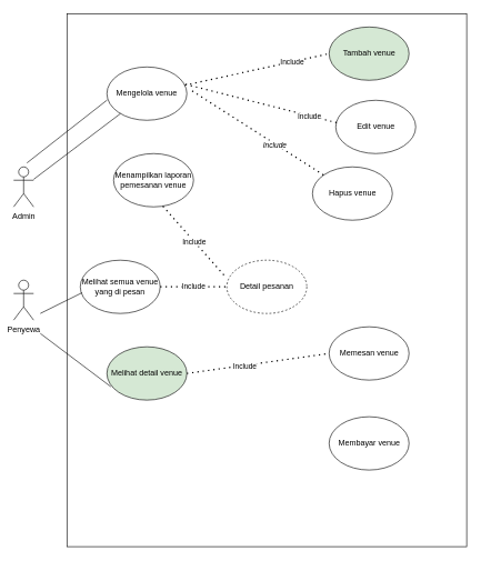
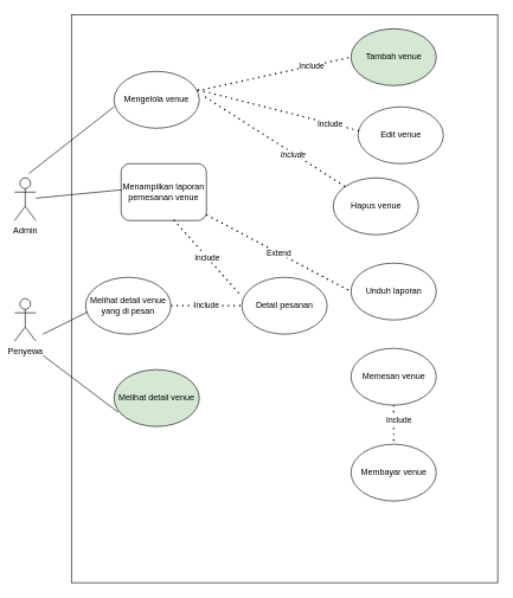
- <mxCell id="8" value="" style="endArrow=none;html=1;rounded=0;" edge="1" parent="1" source="3" target="4"><mxGeometry width="50" height="50" relative="1" as="geometry"><mxPoint x="60" y="280" as="sourcePoint" /><mxPoint x="140" y="240" as="targetPoint" /></mxGeometry></mxCell>
+ <mxCell id="8" value="" style="endArrow=none;html=1;rounded=0;entryX=0.011;entryY=0.459;entryDx=0;entryDy=0;entryPerimeter=0;" edge="1" parent="1" source="3" target="5"><mxGeometry width="50" height="50" relative="1" as="geometry"><mxPoint x="60" y="280" as="sourcePoint" /><mxPoint x="140" y="240" as="targetPoint" /></mxGeometry></mxCell>
- <mxCell id="5" value="Menampilkan laporan pemesanan venue" style="ellipse;whiteSpace=wrap;html=1;" parent="1" vertex="1"><mxGeometry x="170" y="230" width="120" height="80" as="geometry" /></mxCell>
+ <mxCell id="5" value="Menampilkan laporan pemesanan venue" style="whiteSpace=wrap;html=1;rounded=1;" parent="1" vertex="1"><mxGeometry x="170" y="230" width="120" height="80" as="geometry" /></mxCell>
+ <mxCell id="17" value="Extend" style="endArrow=none;dashed=1;html=1;dashPattern=1 3;strokeWidth=2;rounded=0;entryX=0;entryY=0.5;entryDx=0;entryDy=0;" edge="1" parent="1" source="5" target="16"><mxGeometry width="50" height="50" relative="1" as="geometry"><mxPoint x="280" y="300" as="sourcePoint" /><mxPoint x="330" y="250" as="targetPoint" /></mxGeometry></mxCell>
+ <mxCell id="16" value="Unduh laporan" style="ellipse;whiteSpace=wrap;html=1;" vertex="1" parent="1"><mxGeometry x="493.52" y="370" width="120" height="80" as="geometry" /></mxCell>
- <mxCell id="10" value="Melihat semua venue yang di pesan" style="ellipse;whiteSpace=wrap;html=1;" vertex="1" parent="1"><mxGeometry x="120" y="390" width="120" height="80" as="geometry" /></mxCell>
+ <mxCell id="10" value="Melihat detail venue yang di pesan" style="ellipse;whiteSpace=wrap;html=1;" vertex="1" parent="1"><mxGeometry x="120" y="390" width="120" height="80" as="geometry" /></mxCell>
- <mxCell id="30" value="Detail pesanan" style="ellipse;whiteSpace=wrap;html=1;dashed=1;" vertex="1" parent="1"><mxGeometry x="340" y="390" width="120" height="80" as="geometry" /></mxCell>
+ <mxCell id="30" value="Detail pesanan" style="ellipse;whiteSpace=wrap;html=1;" vertex="1" parent="1"><mxGeometry x="340" y="390" width="120" height="80" as="geometry" /></mxCell>
- <mxCell id="14" value="" style="endArrow=none;dashed=1;html=1;dashPattern=1 3;strokeWidth=2;rounded=0;entryX=0;entryY=0.5;entryDx=0;entryDy=0;exitX=1;exitY=0.5;exitDx=0;exitDy=0;" edge="1" parent="1" source="7" target="13"><mxGeometry width="50" height="50" relative="1" as="geometry"><mxPoint x="270" y="356" as="sourcePoint" /><mxPoint x="310" y="340" as="targetPoint" /></mxGeometry></mxCell>
- <mxCell id="15" value="Include" style="edgeLabel;html=1;align=center;verticalAlign=middle;resizable=0;points=[];" vertex="1" connectable="0" parent="14"><mxGeometry x="-0.26" relative="1" as="geometry"><mxPoint x="7" as="offset" /></mxGeometry></mxCell>
+ <mxCell id="19" value="" style="endArrow=none;dashed=1;html=1;dashPattern=1 3;strokeWidth=2;rounded=0;exitX=0.5;exitY=1;exitDx=0;exitDy=0;" edge="1" parent="1" source="13" target="18"><mxGeometry width="50" height="50" relative="1" as="geometry"><mxPoint x="407.52" y="430" as="sourcePoint" /><mxPoint x="503.52" y="430" as="targetPoint" /></mxGeometry></mxCell>
+ <mxCell id="20" value="Include" style="edgeLabel;html=1;align=center;verticalAlign=middle;resizable=0;points=[];" vertex="1" connectable="0" parent="19"><mxGeometry x="-0.26" relative="1" as="geometry"><mxPoint x="7" as="offset" /></mxGeometry></mxCell>
